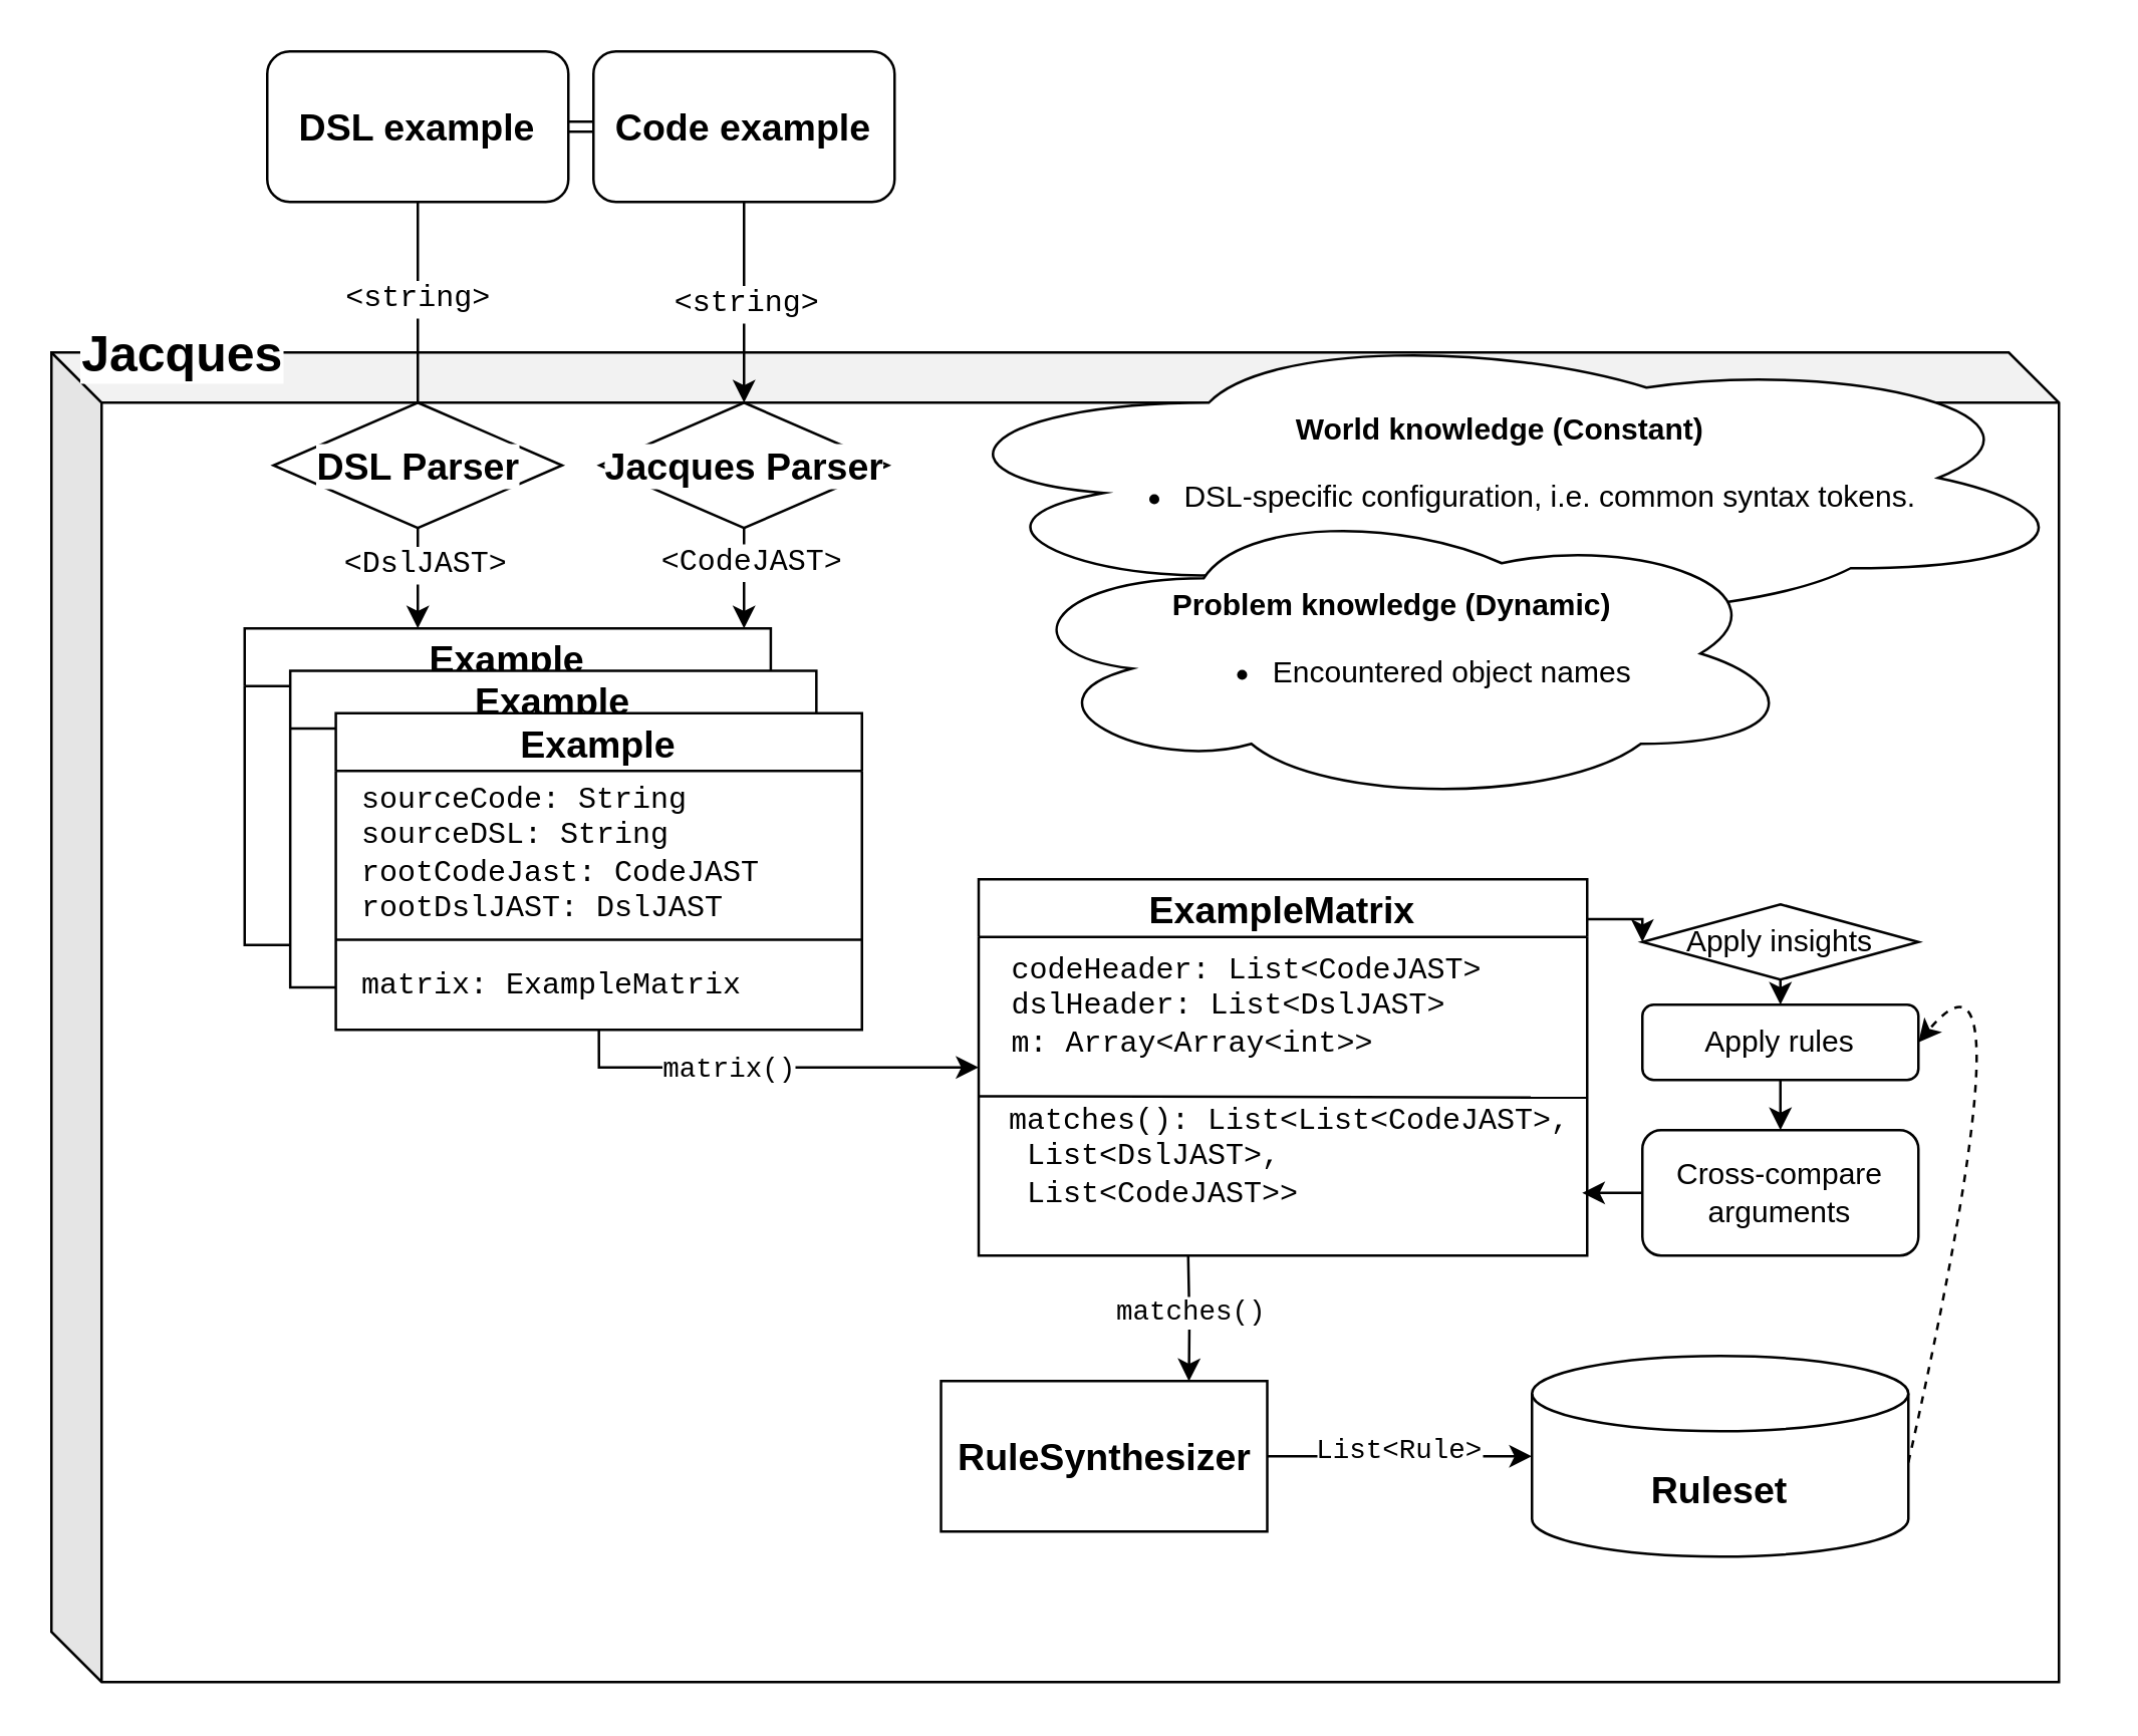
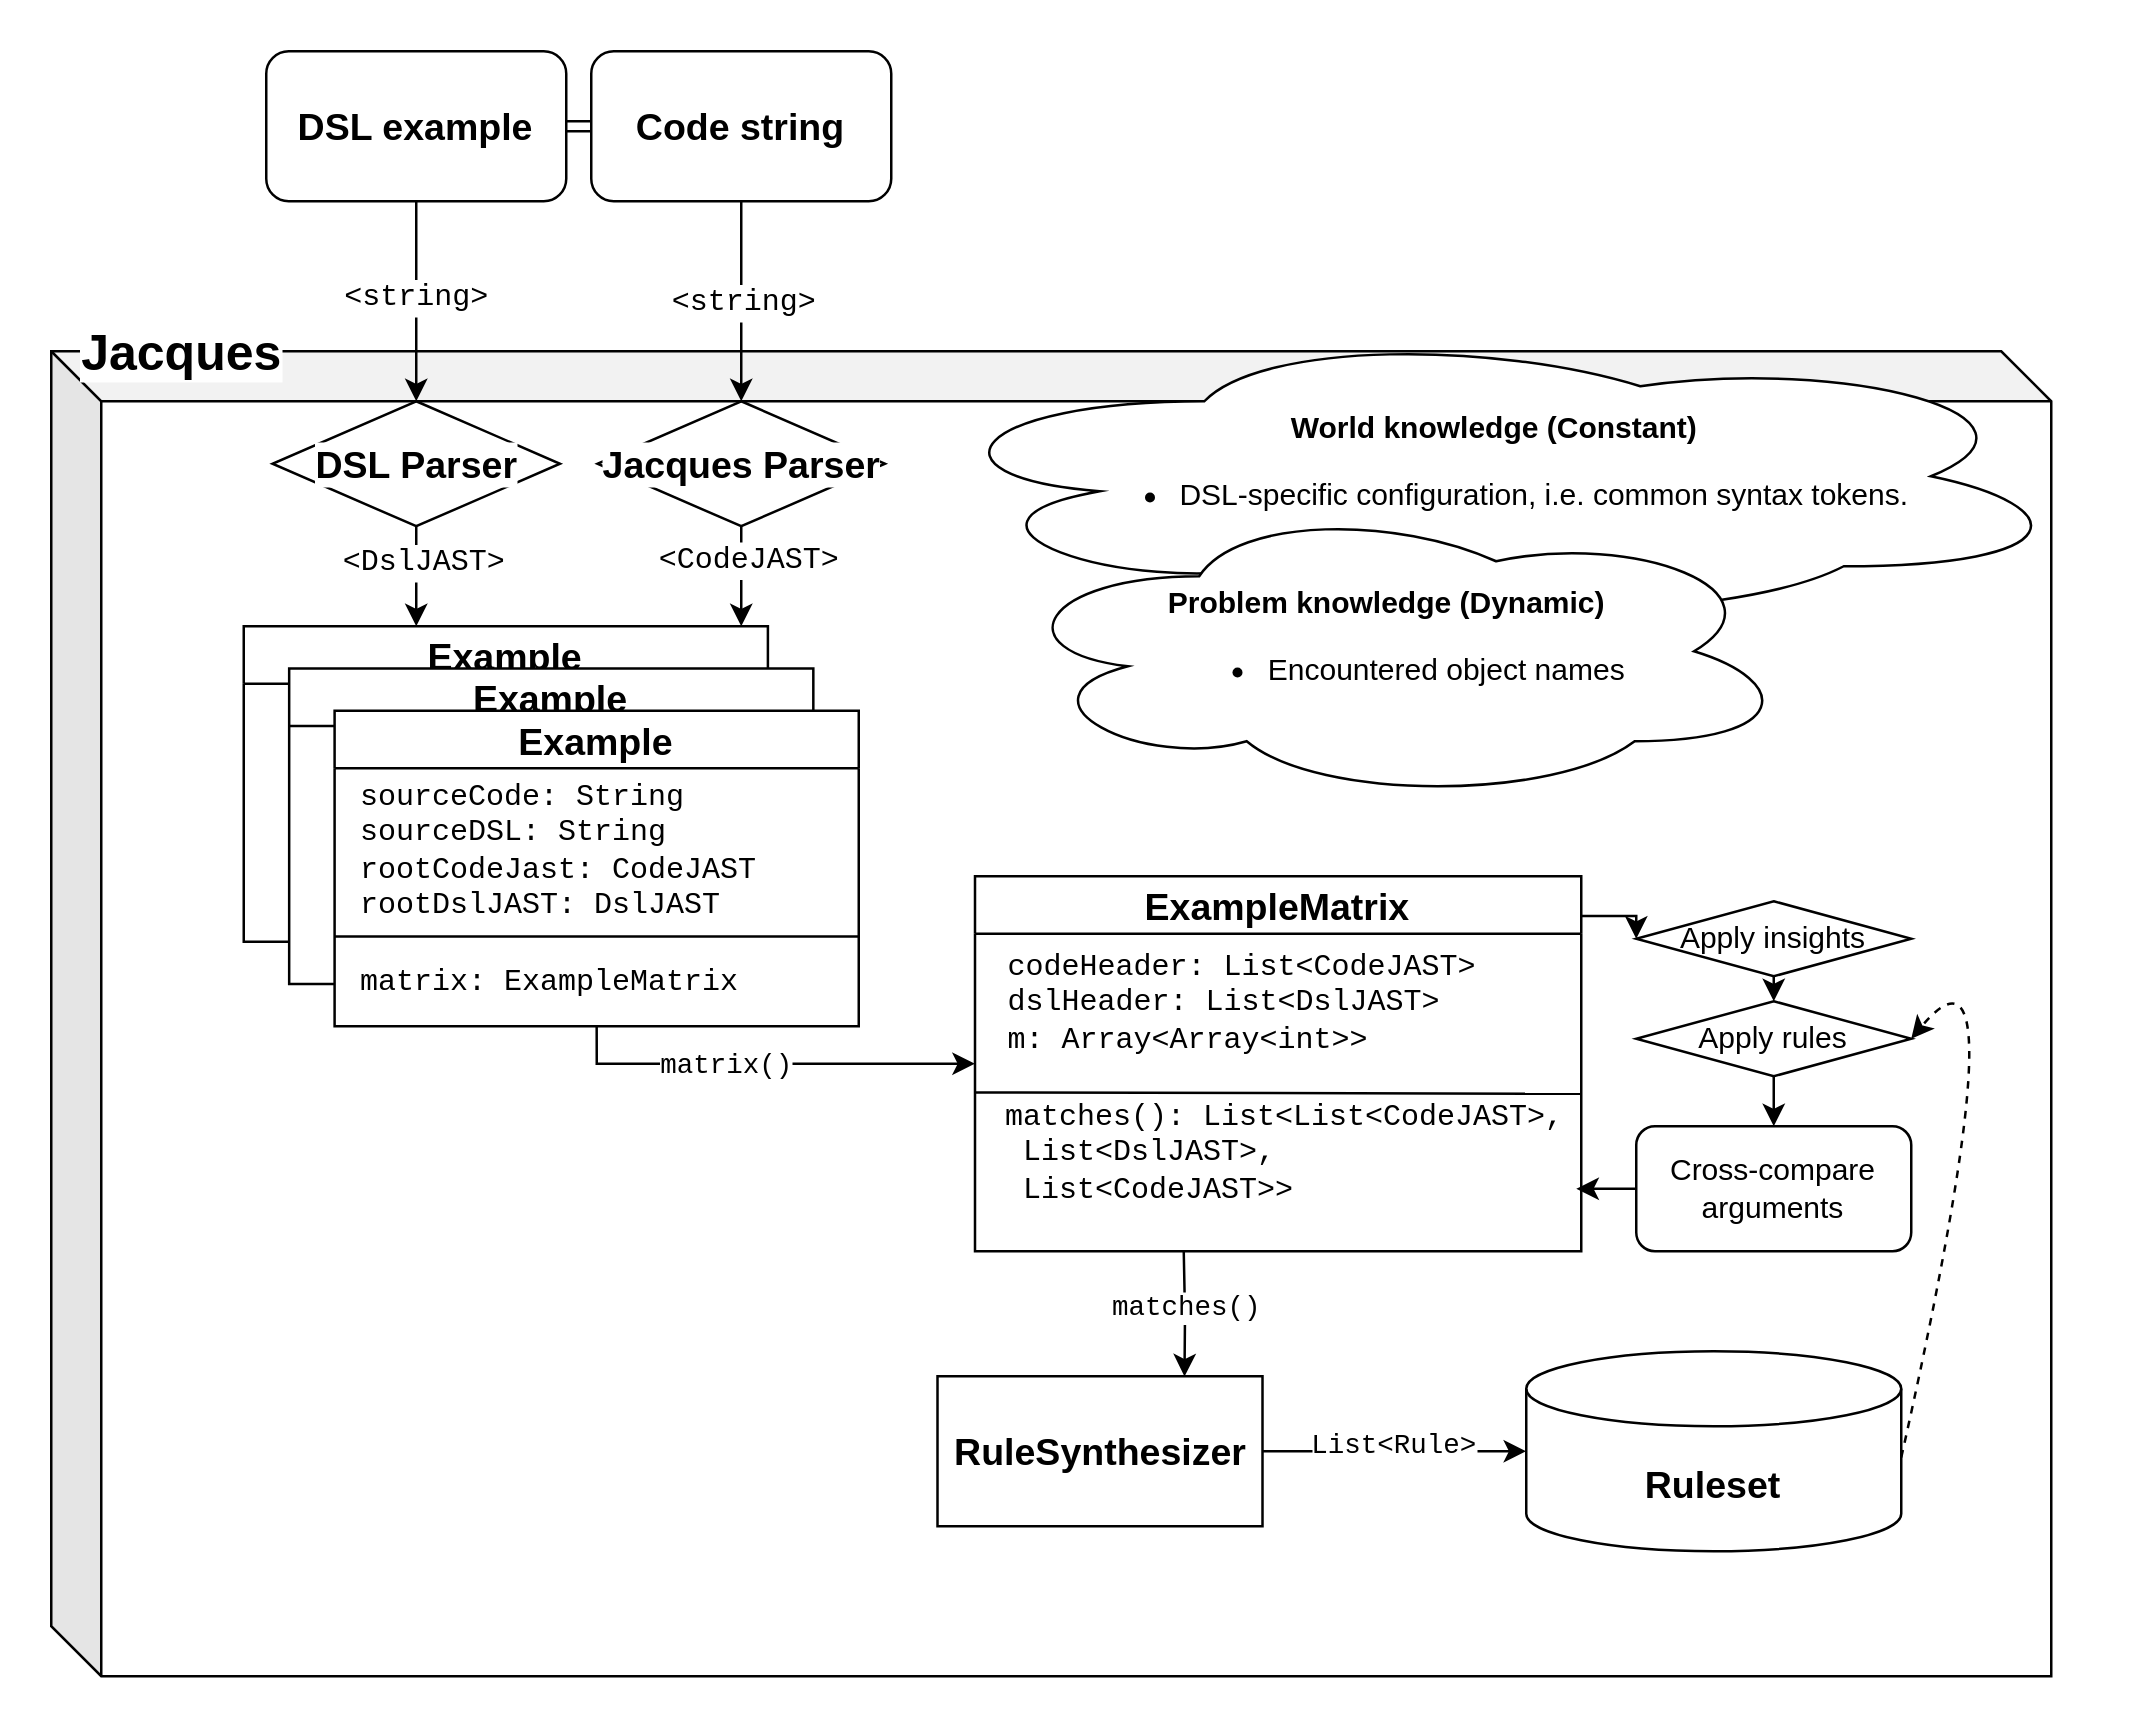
- <mxCell id="7" value="Code example" style="rounded=1;whiteSpace=wrap;html=1;shadow=0;labelBackgroundColor=default;fontSize=15;fontFamily=Helvetica;fontStyle=1" parent="1" vertex="1"><mxGeometry x="236" y="20" width="120" height="60" as="geometry" /></mxCell>
+ <mxCell id="7" value="Code string" style="rounded=1;whiteSpace=wrap;html=1;shadow=0;labelBackgroundColor=default;fontSize=15;fontFamily=Helvetica;fontStyle=1" parent="1" vertex="1"><mxGeometry x="236" y="20" width="120" height="60" as="geometry" /></mxCell>
- <mxCell id="8" value="&amp;lt;&lt;font style=&quot;font-size: 12px;&quot;&gt;string&amp;gt;&lt;/font&gt;" style="endArrow=none;html=1;rounded=0;fontSize=12;exitX=0.5;exitY=1;exitDx=0;exitDy=0;entryX=0.5;entryY=0;entryDx=0;entryDy=0;verticalAlign=middle;fontFamily=Courier New;fontStyle=0;" parent="1" source="5" target="13" edge="1"><mxGeometry x="-0.025" width="50" height="50" relative="1" as="geometry"><mxPoint x="186" y="300" as="sourcePoint" /><mxPoint x="142.3" y="220.16" as="targetPoint" /><mxPoint as="offset" /></mxGeometry></mxCell>
+ <mxCell id="8" value="&amp;lt;&lt;font style=&quot;font-size: 12px;&quot;&gt;string&amp;gt;&lt;/font&gt;" style="endArrow=classic;html=1;rounded=0;fontSize=12;exitX=0.5;exitY=1;exitDx=0;exitDy=0;entryX=0.5;entryY=0;entryDx=0;entryDy=0;verticalAlign=middle;fontFamily=Courier New;fontStyle=0" parent="1" source="5" target="13" edge="1"><mxGeometry x="-0.025" width="50" height="50" relative="1" as="geometry"><mxPoint x="186" y="300" as="sourcePoint" /><mxPoint x="142.3" y="220.16" as="targetPoint" /><mxPoint as="offset" /></mxGeometry></mxCell>
- <mxCell id="28" value="&lt;font face=&quot;Helvetica&quot;&gt;Apply rules&lt;/font&gt;" style="whiteSpace=wrap;html=1;labelBackgroundColor=none;fontFamily=Courier New;fillColor=default;rounded=1;" parent="1" vertex="1"><mxGeometry x="654" y="400" width="110" height="30" as="geometry" /></mxCell>
+ <mxCell id="28" value="&lt;font face=&quot;Helvetica&quot;&gt;Apply rules&lt;/font&gt;" style="rhombus;whiteSpace=wrap;html=1;labelBackgroundColor=none;fontFamily=Courier New;fillColor=default;" parent="1" vertex="1"><mxGeometry x="654" y="400" width="110" height="30" as="geometry" /></mxCell>
